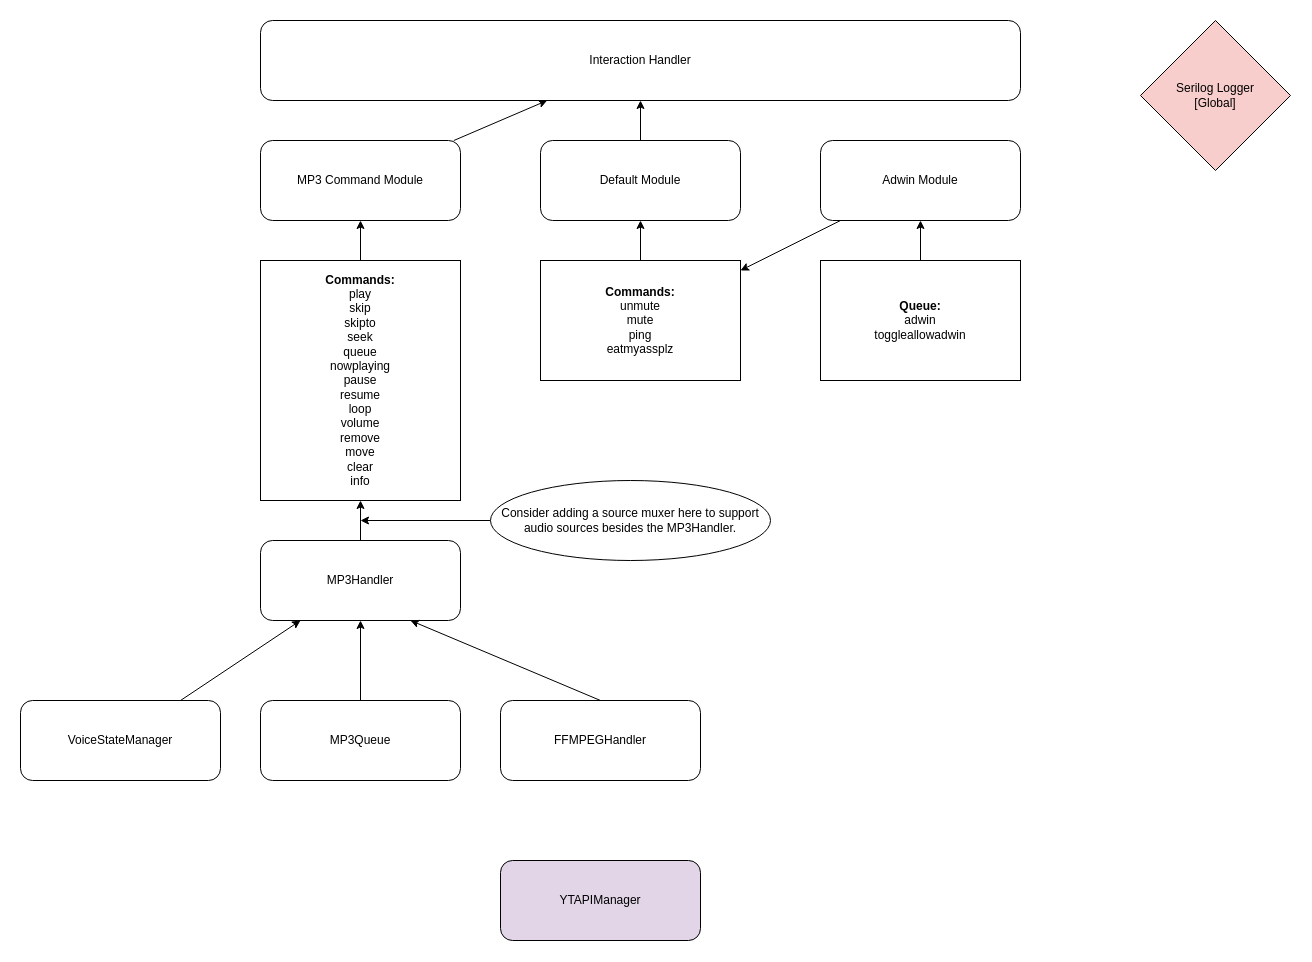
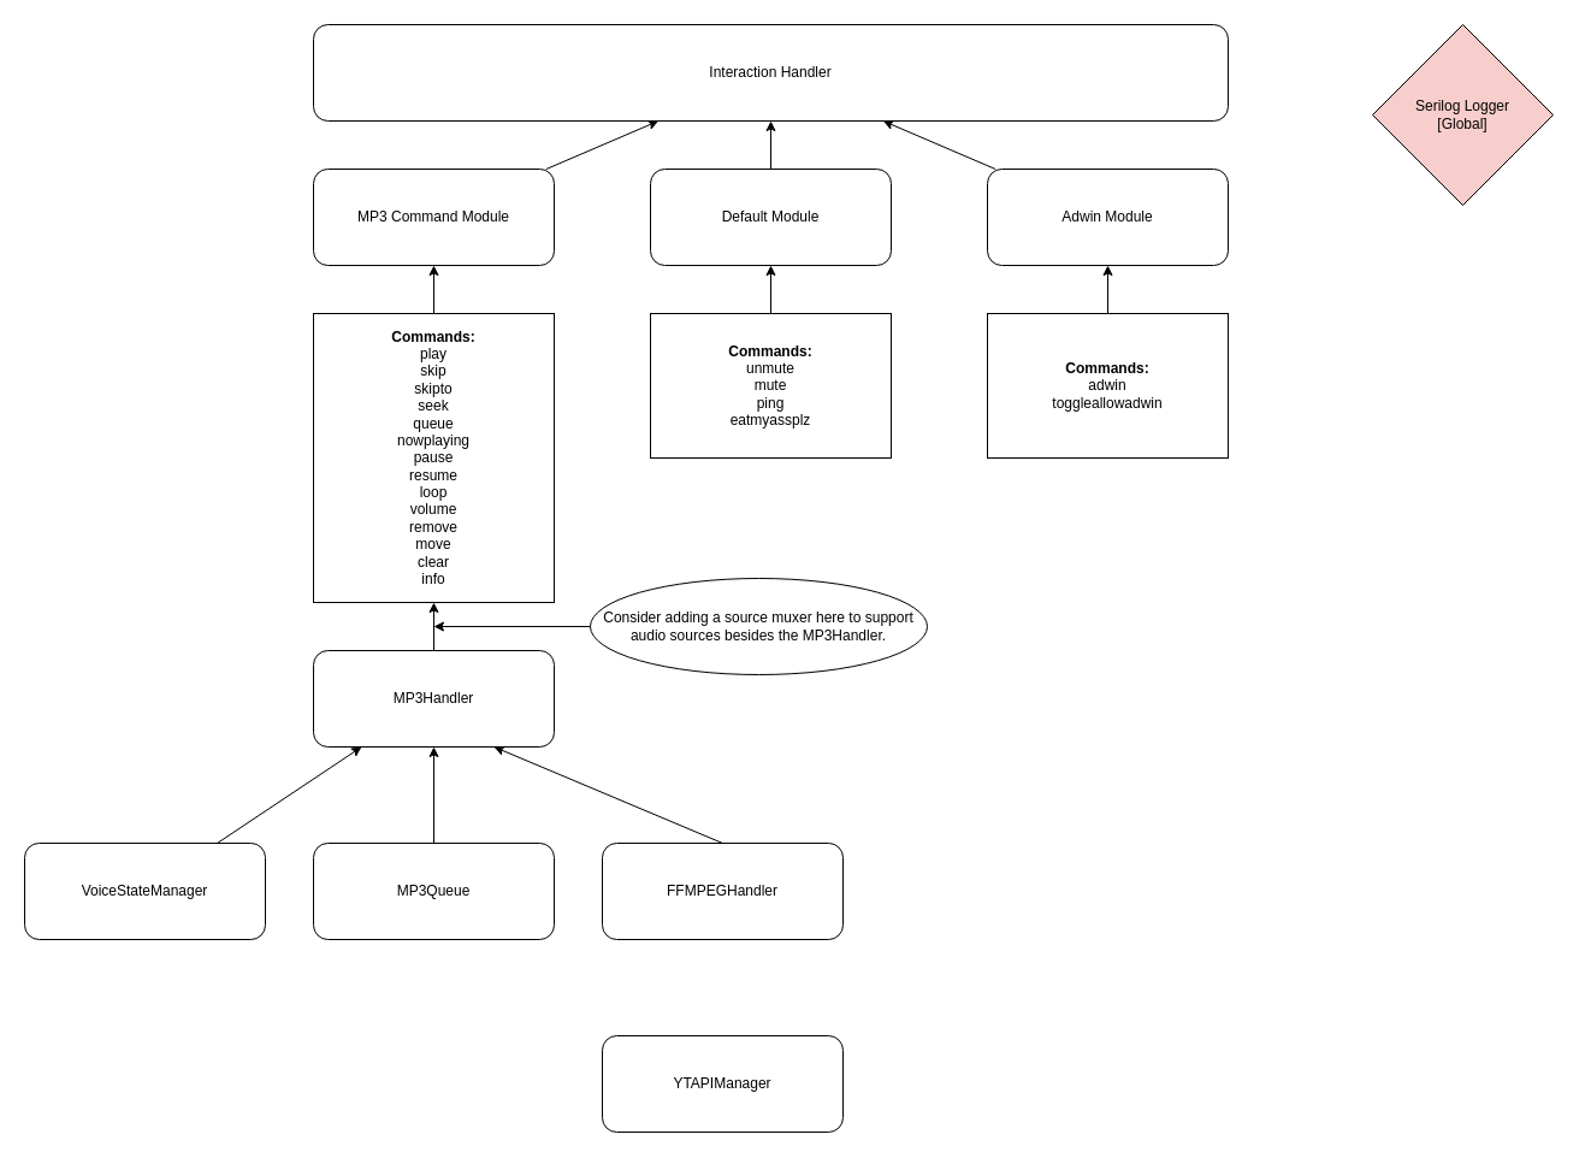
- <mxCell id="7" style="edgeStyle=none;html=1;" edge="1" parent="1" source="8" target="10"><mxGeometry relative="1" as="geometry" /></mxCell>
+ <mxCell id="7" style="edgeStyle=none;html=1;" edge="1" parent="1" source="8" target="2"><mxGeometry relative="1" as="geometry" /></mxCell>
- <mxCell id="14" value="&lt;b&gt;Queue:&lt;/b&gt;&lt;br&gt;adwin&lt;br&gt;toggleallowadwin" style="rounded=0;whiteSpace=wrap;html=1;align=center;" vertex="1" parent="1"><mxGeometry x="820" y="260" width="200" height="120" as="geometry" /></mxCell>
+ <mxCell id="14" value="&lt;b&gt;Commands:&lt;/b&gt;&lt;br&gt;adwin&lt;br&gt;toggleallowadwin" style="rounded=0;whiteSpace=wrap;html=1;align=center;" vertex="1" parent="1"><mxGeometry x="820" y="260" width="200" height="120" as="geometry" /></mxCell>
- <mxCell id="21" value="YTAPIManager" style="rounded=1;whiteSpace=wrap;html=1;fillColor=#e1d5e7;" vertex="1" parent="1"><mxGeometry x="500" y="860" width="200" height="80" as="geometry" /></mxCell>
+ <mxCell id="21" value="YTAPIManager" style="rounded=1;whiteSpace=wrap;html=1;" vertex="1" parent="1"><mxGeometry x="500" y="860" width="200" height="80" as="geometry" /></mxCell>
